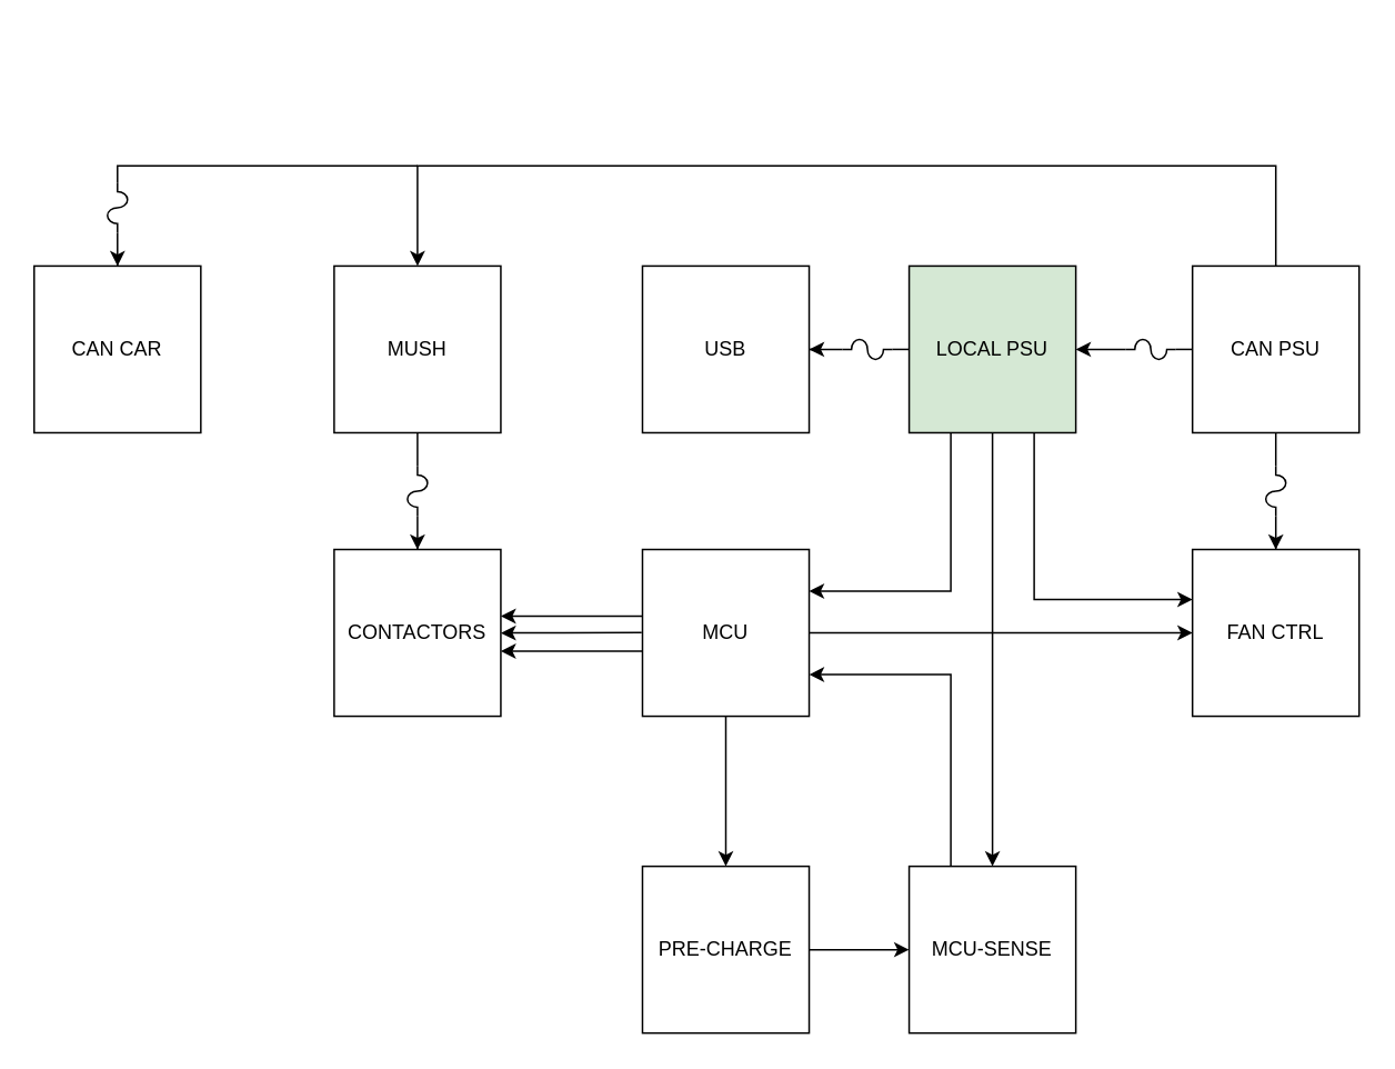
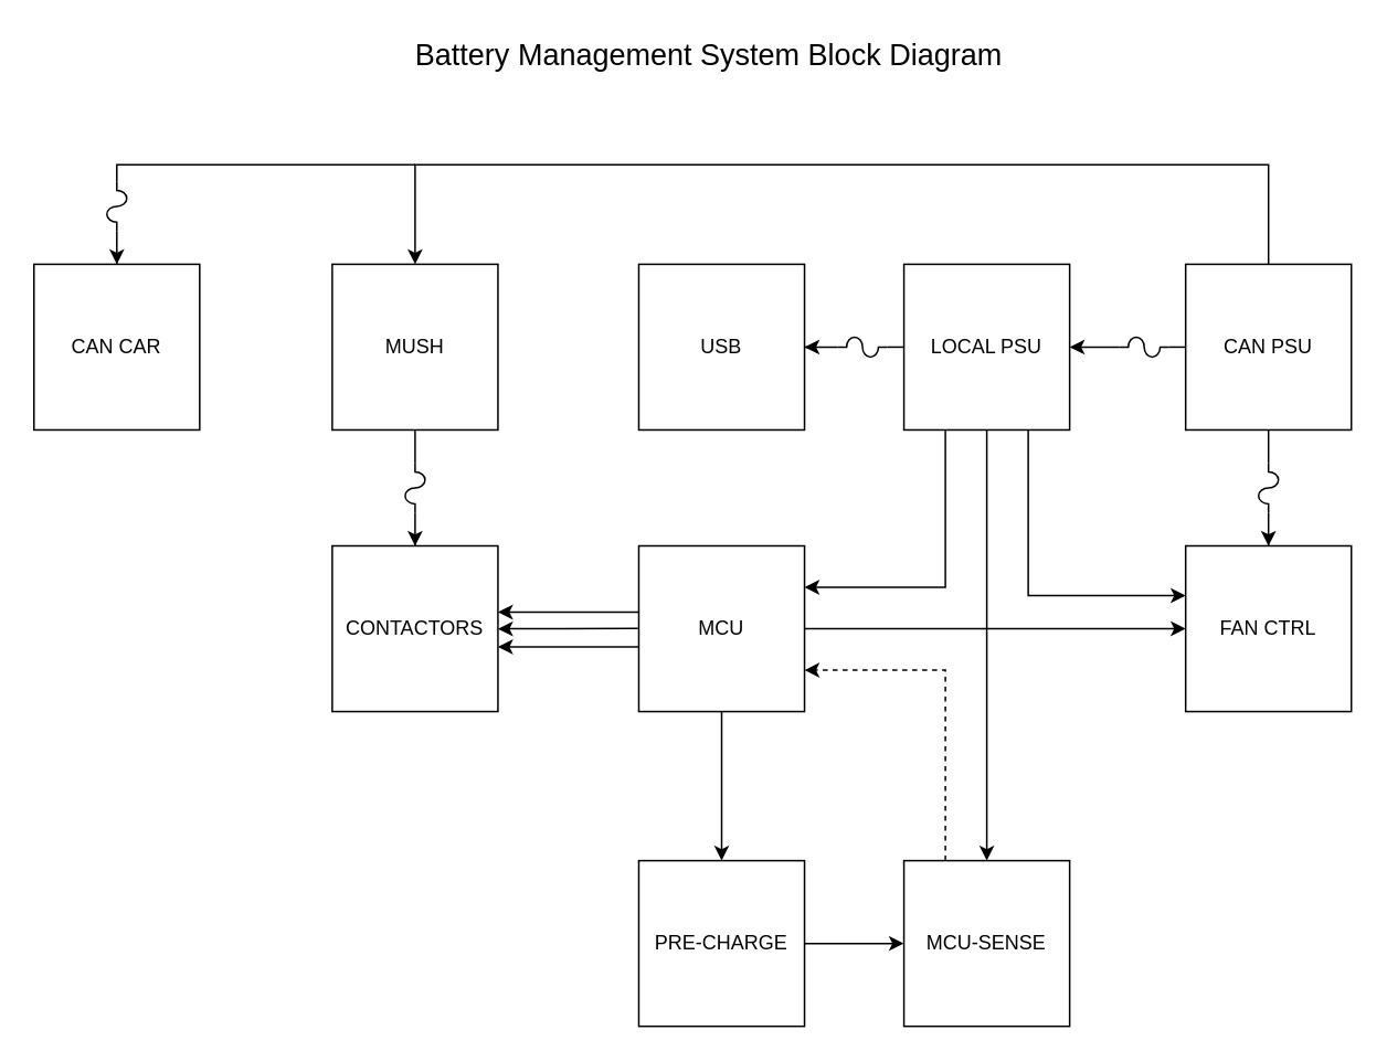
+ <mxCell id="39" value="Battery Management System Block Diagram" style="text;html=1;align=center;verticalAlign=middle;resizable=0;points=[];;autosize=1;fontSize=18;fontStyle=0;labelPosition=center;verticalLabelPosition=middle;shadow=0;direction=west;fontFamily=Helvetica;" vertex="1" parent="1"><mxGeometry x="246" y="20" width="361" height="26" as="geometry" /></mxCell>
- <mxCell id="10" value="&lt;div&gt;LOCAL PSU&lt;/div&gt;" style="whiteSpace=wrap;html=1;aspect=fixed;shadow=0;fillColor=#d5e8d4;" parent="1" vertex="1"><mxGeometry x="545" y="159" width="100" height="100" as="geometry" /></mxCell>
+ <mxCell id="10" value="&lt;div&gt;LOCAL PSU&lt;/div&gt;" style="whiteSpace=wrap;html=1;aspect=fixed;shadow=0;" parent="1" vertex="1"><mxGeometry x="545" y="159" width="100" height="100" as="geometry" /></mxCell>
- <mxCell id="32" value="" style="endArrow=classic;html=1;shadow=0;exitX=0.25;exitY=0;exitDx=0;exitDy=0;rounded=0;entryX=1;entryY=0.75;entryDx=0;entryDy=0;" parent="1" source="12" target="2" edge="1"><mxGeometry width="50" height="50" relative="1" as="geometry"><mxPoint x="555" y="489" as="sourcePoint" /><mxPoint x="487" y="409" as="targetPoint" /><Array as="points"><mxPoint x="570" y="404" /></Array></mxGeometry></mxCell>
+ <mxCell id="32" value="" style="endArrow=classic;html=1;shadow=0;exitX=0.25;exitY=0;exitDx=0;exitDy=0;rounded=0;entryX=1;entryY=0.75;entryDx=0;entryDy=0;dashed=1;" parent="1" source="12" target="2" edge="1"><mxGeometry width="50" height="50" relative="1" as="geometry"><mxPoint x="555" y="489" as="sourcePoint" /><mxPoint x="487" y="409" as="targetPoint" /><Array as="points"><mxPoint x="570" y="404" /></Array></mxGeometry></mxCell>
